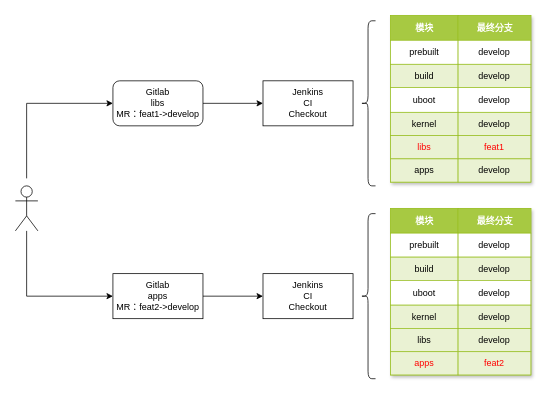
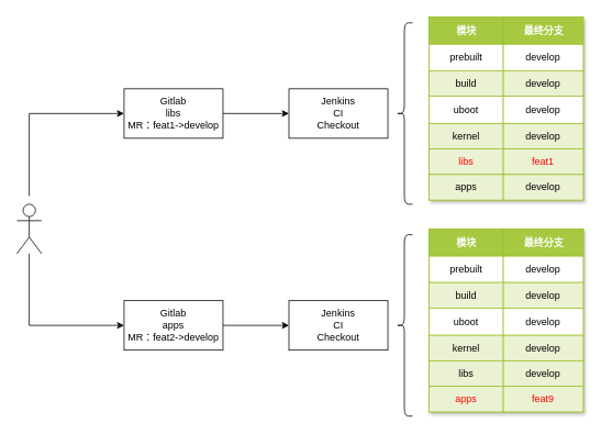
- <mxCell id="6" value="Gitlab&lt;div&gt;libs&lt;/div&gt;&lt;div&gt;MR：feat1-&amp;gt;develop&lt;/div&gt;" style="whiteSpace=wrap;html=1;verticalAlign=middle;rounded=1;" vertex="1" parent="1"><mxGeometry x="150" y="107" width="120" height="60" as="geometry" /></mxCell>
+ <mxCell id="6" value="Gitlab&lt;div&gt;libs&lt;/div&gt;&lt;div&gt;MR：feat1-&amp;gt;develop&lt;/div&gt;" style="whiteSpace=wrap;html=1;verticalAlign=middle;" vertex="1" parent="1"><mxGeometry x="150" y="107" width="120" height="60" as="geometry" /></mxCell>
- <mxCell id="56" value="&lt;font color=&quot;#ff0000&quot;&gt;feat2&lt;/font&gt;" style="connectable=0;recursiveResize=0;strokeColor=inherit;fillColor=inherit;whiteSpace=wrap;html=1;" vertex="1" parent="54"><mxGeometry x="90" width="97" height="31" as="geometry"><mxRectangle width="97" height="31" as="alternateBounds" /></mxGeometry></mxCell>
+ <mxCell id="56" value="&lt;font color=&quot;#ff0000&quot;&gt;feat9&lt;/font&gt;" style="connectable=0;recursiveResize=0;strokeColor=inherit;fillColor=inherit;whiteSpace=wrap;html=1;" vertex="1" parent="54"><mxGeometry x="90" width="97" height="31" as="geometry"><mxRectangle width="97" height="31" as="alternateBounds" /></mxGeometry></mxCell>
